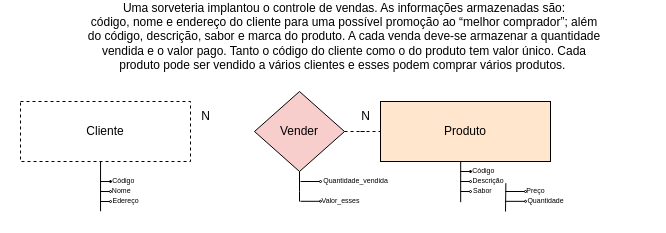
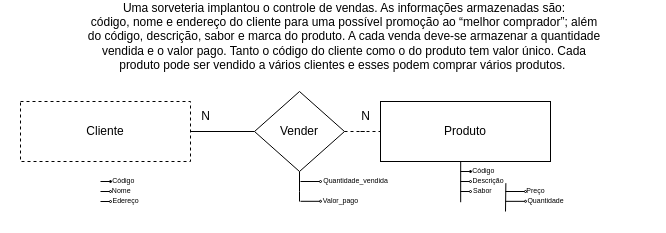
+ <mxCell id="4" style="edgeStyle=orthogonalEdgeStyle;rounded=0;orthogonalLoop=1;jettySize=auto;html=1;entryX=0;entryY=0.5;entryDx=0;entryDy=0;endArrow=none;startFill=0;" edge="1" parent="1" source="5" target="26"><mxGeometry relative="1" as="geometry" /></mxCell>
- <mxCell id="26" value="Vender" style="rhombus;whiteSpace=wrap;html=1;fillColor=#f8cecc;" vertex="1" parent="1"><mxGeometry x="254" y="90" width="90" height="80" as="geometry" /></mxCell>
+ <mxCell id="26" value="Vender" style="rhombus;whiteSpace=wrap;html=1;" vertex="1" parent="1"><mxGeometry x="254" y="90" width="90" height="80" as="geometry" /></mxCell>
- <mxCell id="19" value="Produto" style="rounded=0;whiteSpace=wrap;html=1;fillColor=#ffe6cc;" vertex="1" parent="1"><mxGeometry x="380" y="100" width="170" height="60" as="geometry" /></mxCell>
+ <mxCell id="19" value="Produto" style="rounded=0;whiteSpace=wrap;html=1;" vertex="1" parent="1"><mxGeometry x="380" y="100" width="170" height="60" as="geometry" /></mxCell>
- <mxCell id="3" style="edgeStyle=orthogonalEdgeStyle;rounded=0;orthogonalLoop=1;jettySize=auto;html=1;endArrow=none;startFill=0;entryX=0.001;entryY=0.988;entryDx=0;entryDy=0;entryPerimeter=0;" edge="1" parent="1" source="5" target="11"><mxGeometry relative="1" as="geometry"><mxPoint x="105" y="210" as="targetPoint" /><Array as="points"><mxPoint x="100" y="210" /></Array></mxGeometry></mxCell>
- <mxCell id="33" value="Valor_esses" style="text;html=1;align=center;verticalAlign=middle;resizable=0;points=[];autosize=1;strokeColor=none;fillColor=none;rounded=0;fontSize=7;" vertex="1" parent="1"><mxGeometry x="310" y="190" width="60" height="20" as="geometry" /></mxCell>
+ <mxCell id="33" value="Valor_pago" style="text;html=1;align=center;verticalAlign=middle;resizable=0;points=[];autosize=1;strokeColor=none;fillColor=none;rounded=0;fontSize=7;" vertex="1" parent="1"><mxGeometry x="310" y="190" width="60" height="20" as="geometry" /></mxCell>
